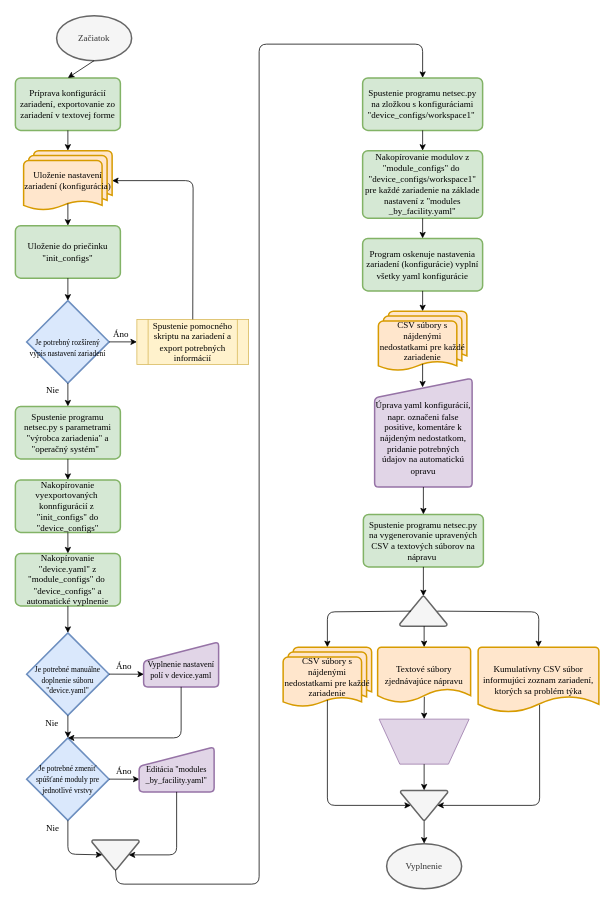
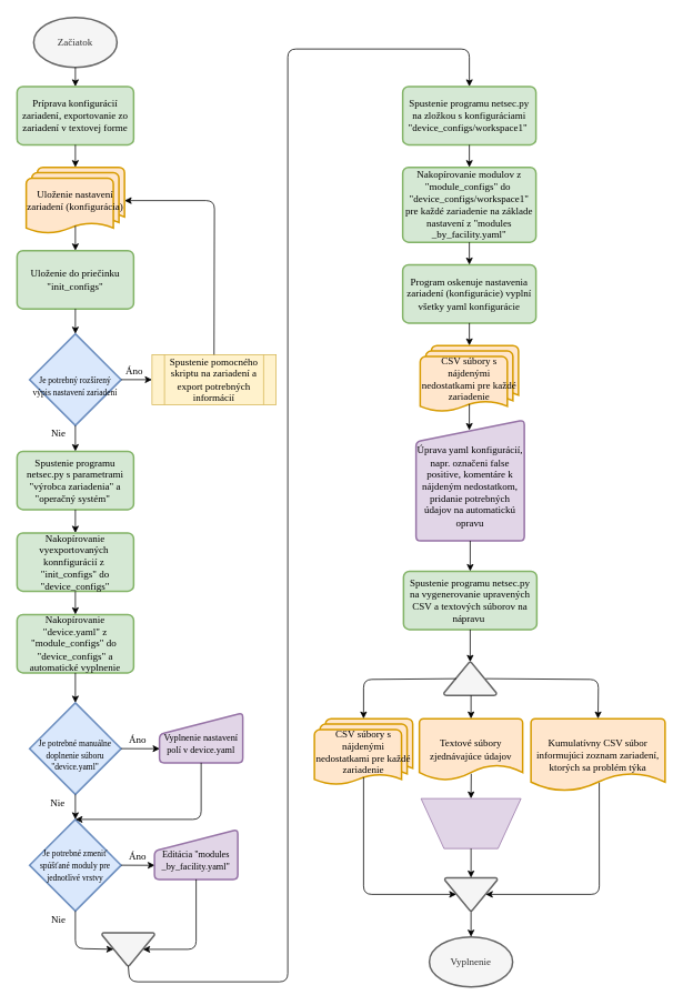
- <mxCell id="2" value="Začiatok" style="strokeWidth=2;html=1;shape=mxgraph.flowchart.start_1;whiteSpace=wrap;fontFamily=Vafle VUT;fillColor=#f5f5f5;strokeColor=#666666;fontColor=#333333;" vertex="1" parent="1"><mxGeometry x="75" y="20" width="100" height="60" as="geometry" /></mxCell>
+ <mxCell id="2" value="Začiatok" style="strokeWidth=2;html=1;shape=mxgraph.flowchart.start_1;whiteSpace=wrap;fontFamily=Vafle VUT;fillColor=#f5f5f5;strokeColor=#666666;fontColor=#333333;" vertex="1" parent="1"><mxGeometry x="40" y="20" width="100" height="60" as="geometry" /></mxCell>
- <mxCell id="48" value="Textové súbory zjednávajúce nápravu" style="strokeWidth=2;html=1;shape=mxgraph.flowchart.document2;whiteSpace=wrap;size=0.25;fontFamily=Vafle VUT;fillColor=#ffe6cc;strokeColor=#d79b00;" vertex="1" parent="1"><mxGeometry x="503" y="862" width="124" height="74" as="geometry" /></mxCell>
+ <mxCell id="48" value="Textové súbory zjednávajúce údajov" style="strokeWidth=2;html=1;shape=mxgraph.flowchart.document2;whiteSpace=wrap;size=0.25;fontFamily=Vafle VUT;fillColor=#ffe6cc;strokeColor=#d79b00;" vertex="1" parent="1"><mxGeometry x="503" y="862" width="124" height="74" as="geometry" /></mxCell>
